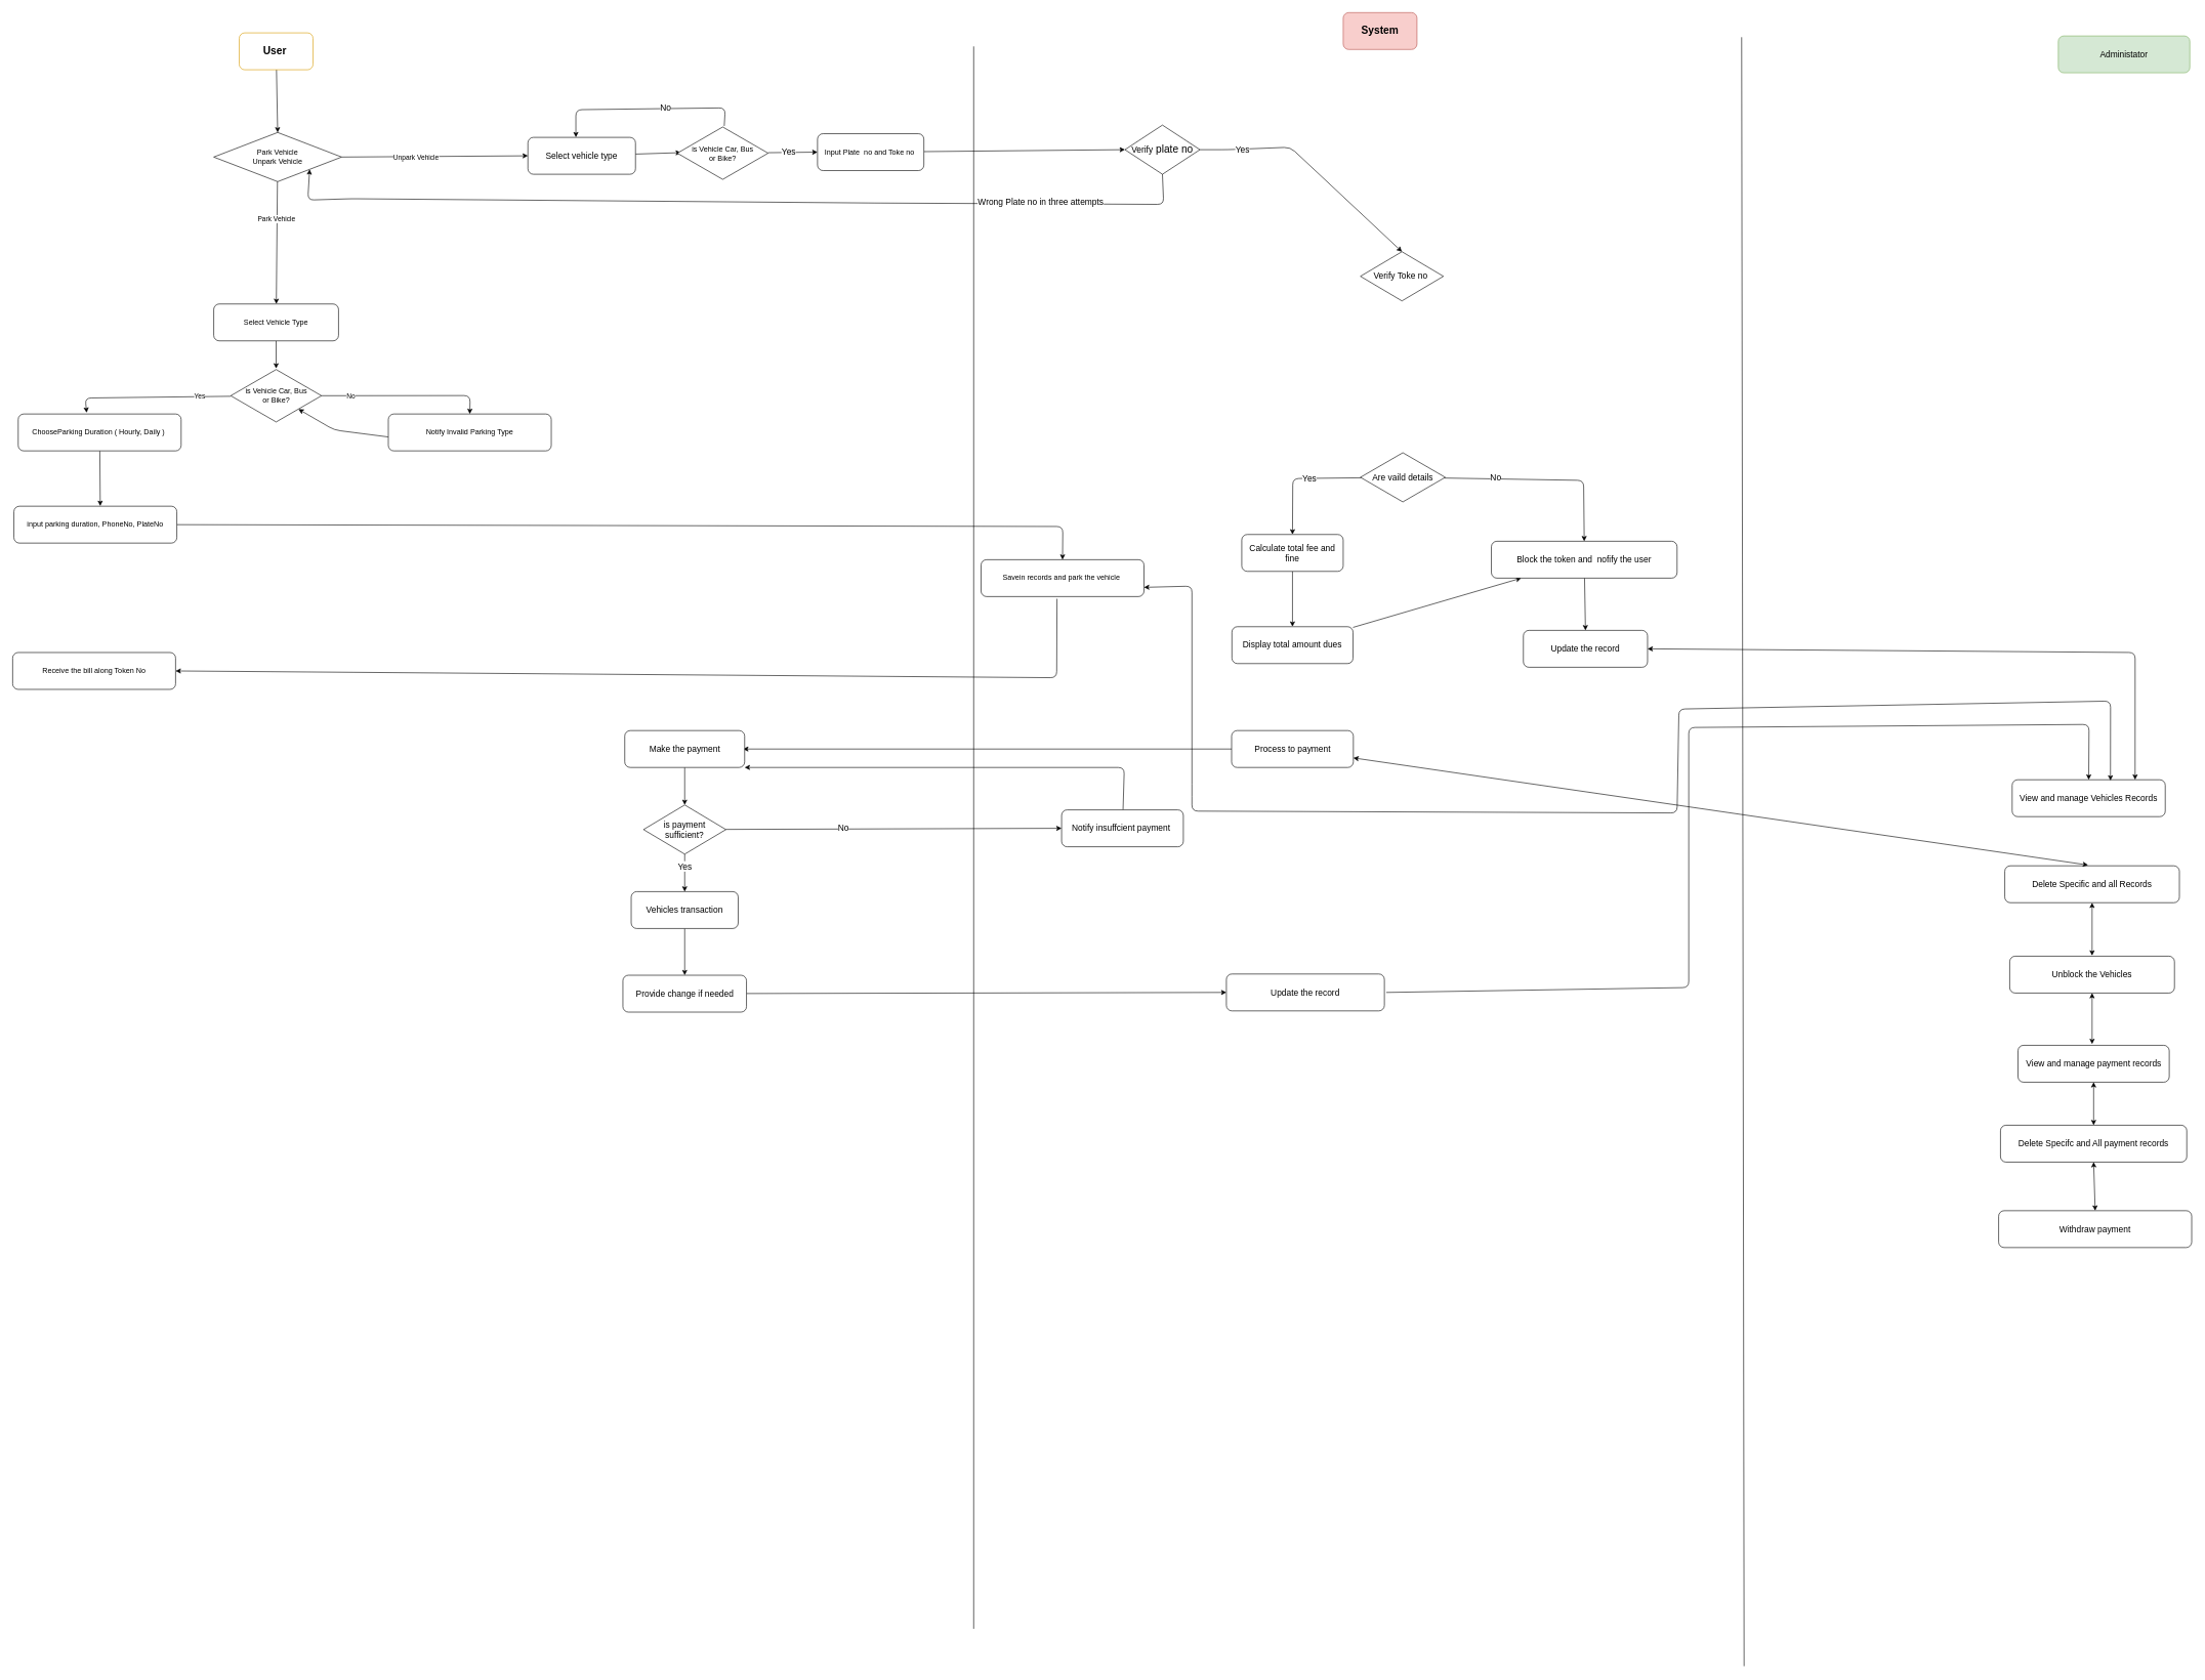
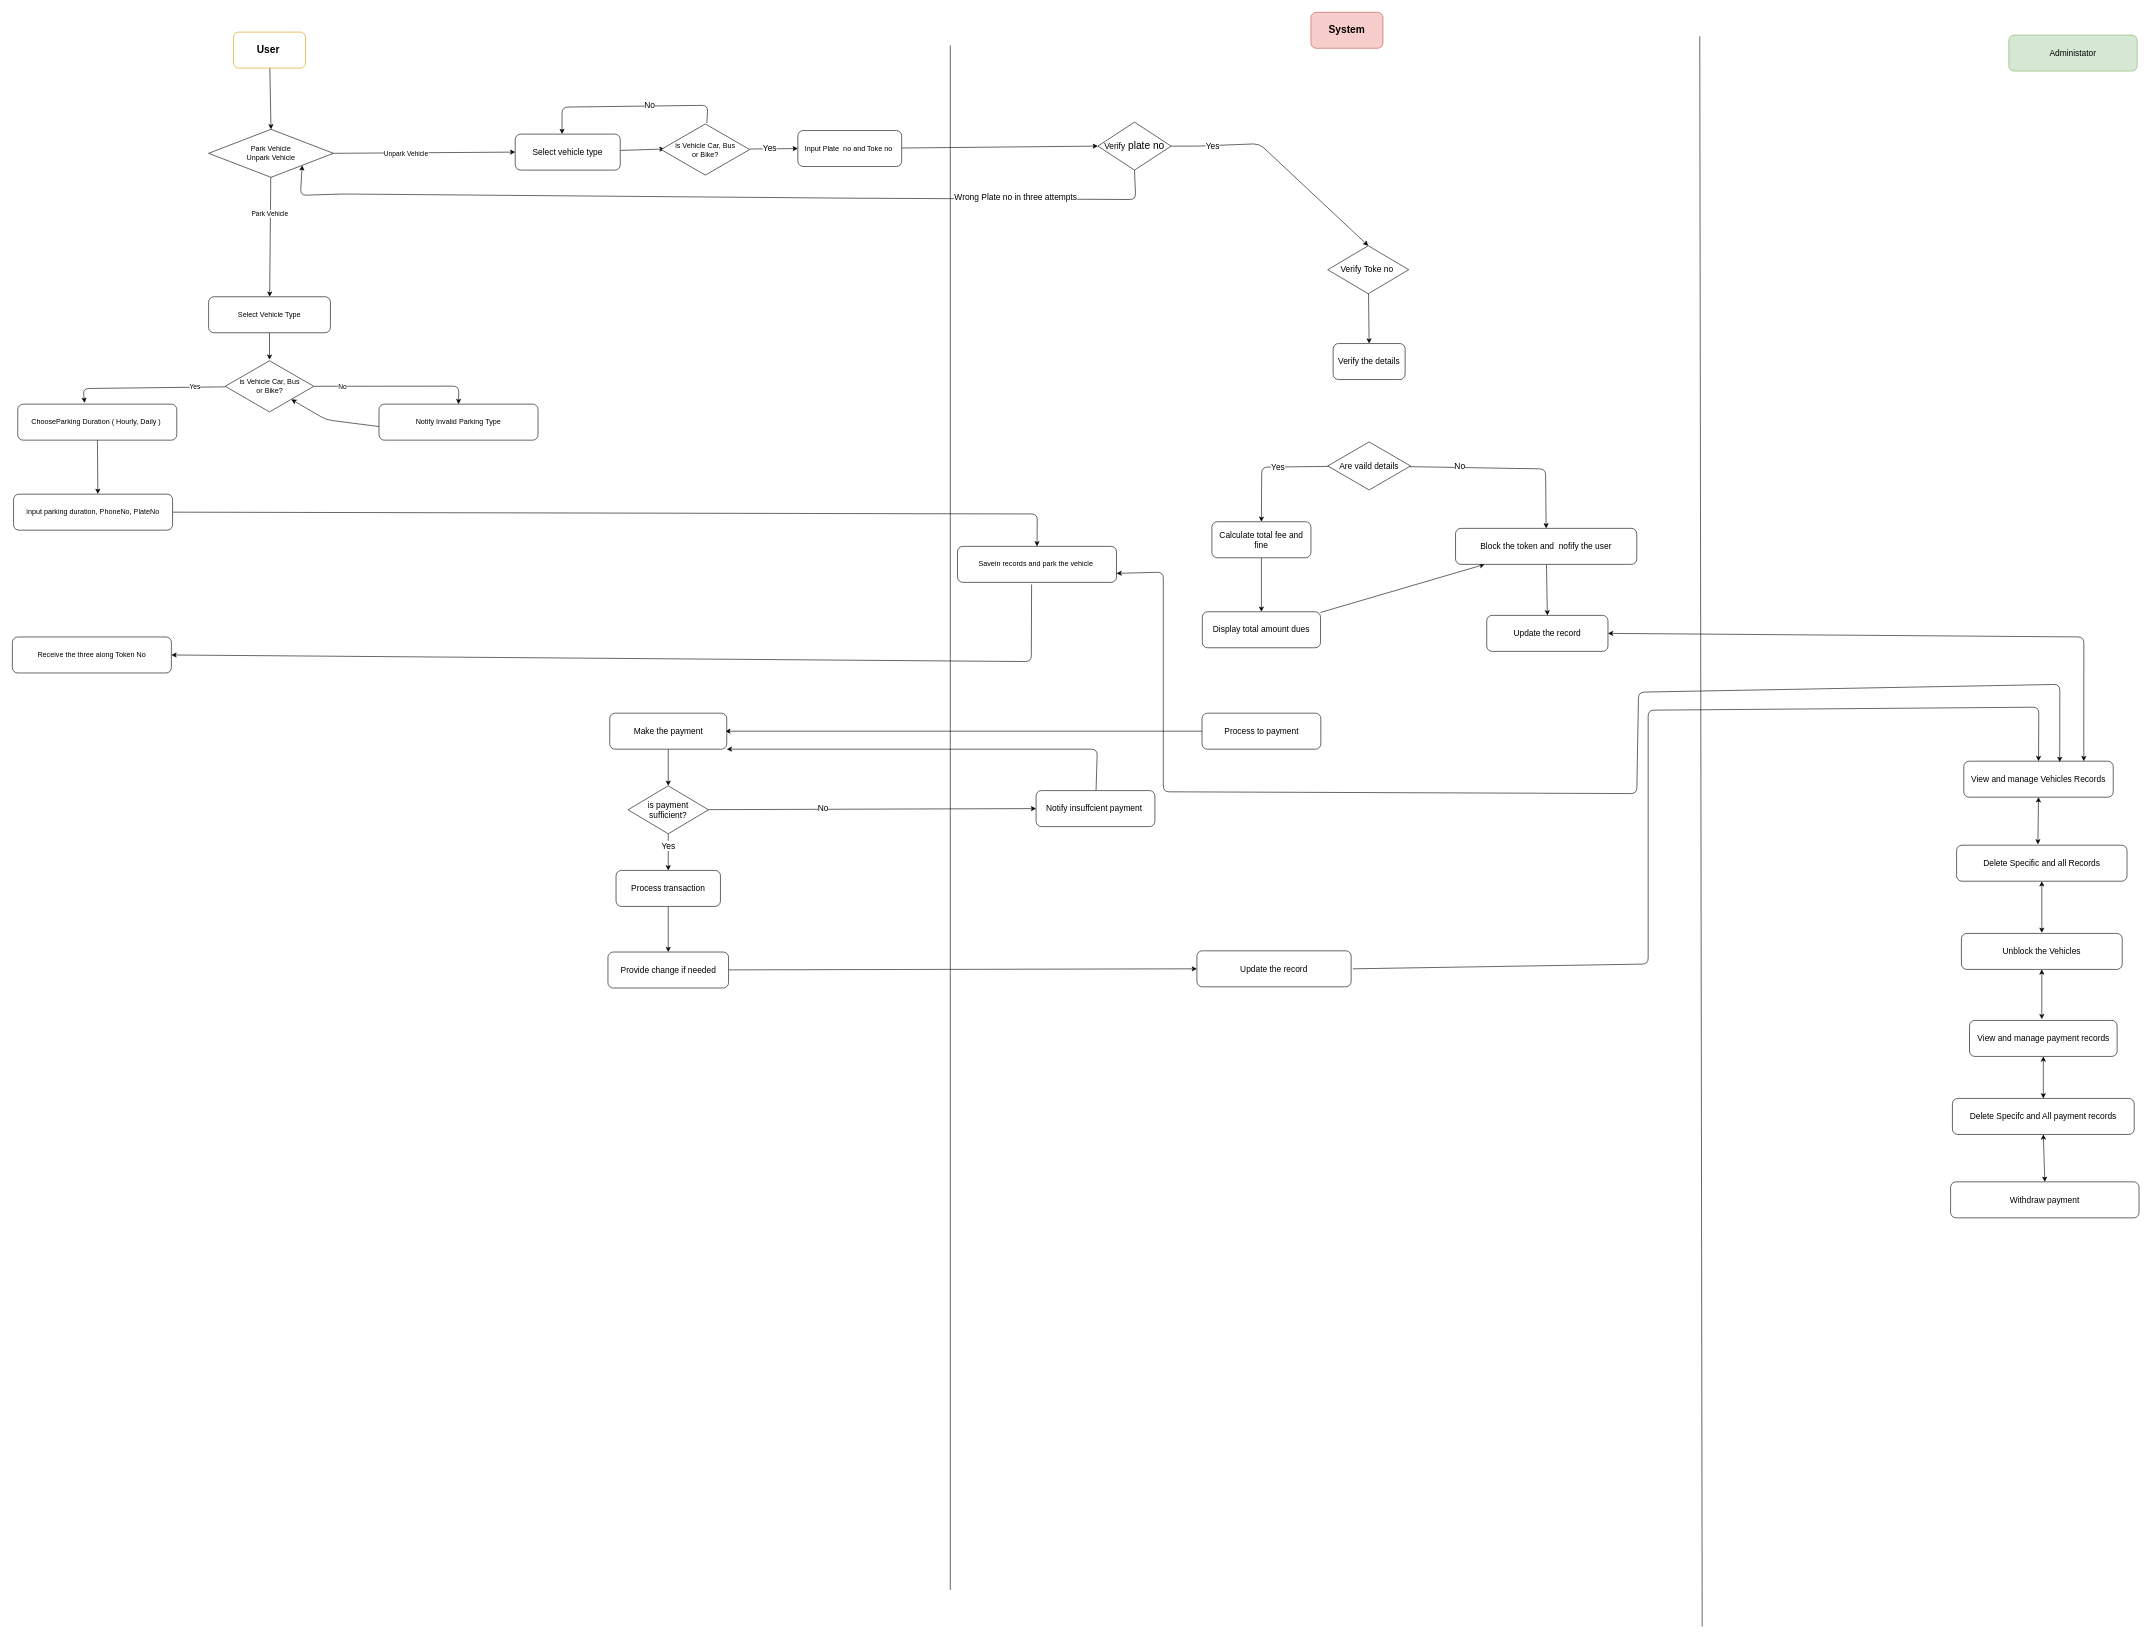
+ <mxCell id="41" style="edgeStyle=none;html=1;entryX=0.5;entryY=0;entryDx=0;entryDy=0;fontSize=14;" parent="1" source="42" target="43" edge="1"><mxGeometry relative="1" as="geometry" /></mxCell>
+ <mxCell id="43" value="Verify the details" style="rounded=1;whiteSpace=wrap;html=1;fontSize=14;" parent="1" vertex="1"><mxGeometry x="2221" y="572" width="120" height="60" as="geometry" /></mxCell>
- <mxCell id="17" value="Receive the bill along Token No" style="rounded=1;whiteSpace=wrap;html=1;" parent="1" vertex="1"><mxGeometry x="20" y="1061" width="265" height="60" as="geometry" /></mxCell>
+ <mxCell id="17" value="Receive the three along Token No" style="rounded=1;whiteSpace=wrap;html=1;" parent="1" vertex="1"><mxGeometry x="20" y="1061" width="265" height="60" as="geometry" /></mxCell>
- <mxCell id="80" value="" style="endArrow=classic;startArrow=classic;html=1;fontSize=14;exitX=0.477;exitY=-0.021;exitDx=0;exitDy=0;exitPerimeter=0;" parent="1" source="76" target="54" edge="1"><mxGeometry width="50" height="50" relative="1" as="geometry"><mxPoint x="3163" y="1517" as="sourcePoint" /><mxPoint x="3213" y="1467" as="targetPoint" /></mxGeometry></mxCell>
+ <mxCell id="80" value="" style="endArrow=classic;startArrow=classic;html=1;fontSize=14;entryX=0.5;entryY=1;entryDx=0;entryDy=0;exitX=0.477;exitY=-0.021;exitDx=0;exitDy=0;exitPerimeter=0;" parent="1" source="76" target="75" edge="1"><mxGeometry width="50" height="50" relative="1" as="geometry"><mxPoint x="3163" y="1517" as="sourcePoint" /><mxPoint x="3213" y="1467" as="targetPoint" /></mxGeometry></mxCell>
- <mxCell id="63" value="Vehicles transaction" style="rounded=1;whiteSpace=wrap;html=1;fontSize=14;" parent="1" vertex="1"><mxGeometry x="1026" y="1450" width="174" height="60" as="geometry" /></mxCell>
+ <mxCell id="63" value="Process transaction" style="rounded=1;whiteSpace=wrap;html=1;fontSize=14;" parent="1" vertex="1"><mxGeometry x="1026" y="1450" width="174" height="60" as="geometry" /></mxCell>
